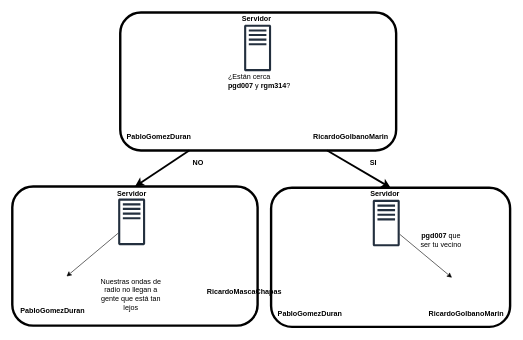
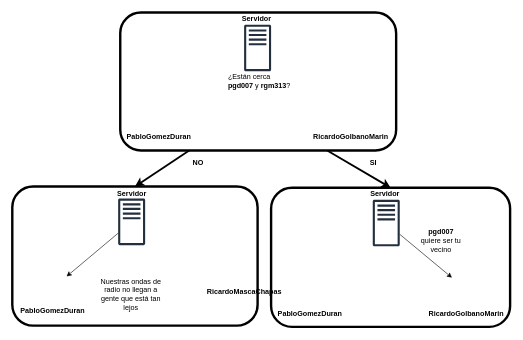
- <mxCell id="6" value="&lt;div&gt;¿Están cerca &lt;b&gt;pgd007 &lt;/b&gt;y &lt;b&gt;rgm314&lt;/b&gt;?&lt;br&gt;&lt;/div&gt;" style="text;html=1;strokeColor=none;fillColor=none;align=left;verticalAlign=middle;whiteSpace=wrap;rounded=0;fontSize=12;" parent="1" vertex="1"><mxGeometry x="378.07" y="105" width="111.87" height="60" as="geometry" /></mxCell>
+ <mxCell id="6" value="&lt;div&gt;¿Están cerca &lt;b&gt;pgd007 &lt;/b&gt;y &lt;b&gt;rgm313&lt;/b&gt;?&lt;br&gt;&lt;/div&gt;" style="text;html=1;strokeColor=none;fillColor=none;align=left;verticalAlign=middle;whiteSpace=wrap;rounded=0;fontSize=12;" parent="1" vertex="1"><mxGeometry x="378.07" y="105" width="111.87" height="60" as="geometry" /></mxCell>
- <mxCell id="26" value="&lt;b&gt;pgd007 &lt;/b&gt;que ser tu vecino" style="text;html=1;strokeColor=none;fillColor=none;align=center;verticalAlign=middle;whiteSpace=wrap;rounded=0;fontSize=12;" parent="1" vertex="1"><mxGeometry x="694.5" y="390" width="80" height="20" as="geometry" /></mxCell>
+ <mxCell id="26" value="&lt;b&gt;pgd007 &lt;/b&gt;quiere ser tu vecino" style="text;html=1;strokeColor=none;fillColor=none;align=center;verticalAlign=middle;whiteSpace=wrap;rounded=0;fontSize=12;" parent="1" vertex="1"><mxGeometry x="694.5" y="390" width="80" height="20" as="geometry" /></mxCell>
